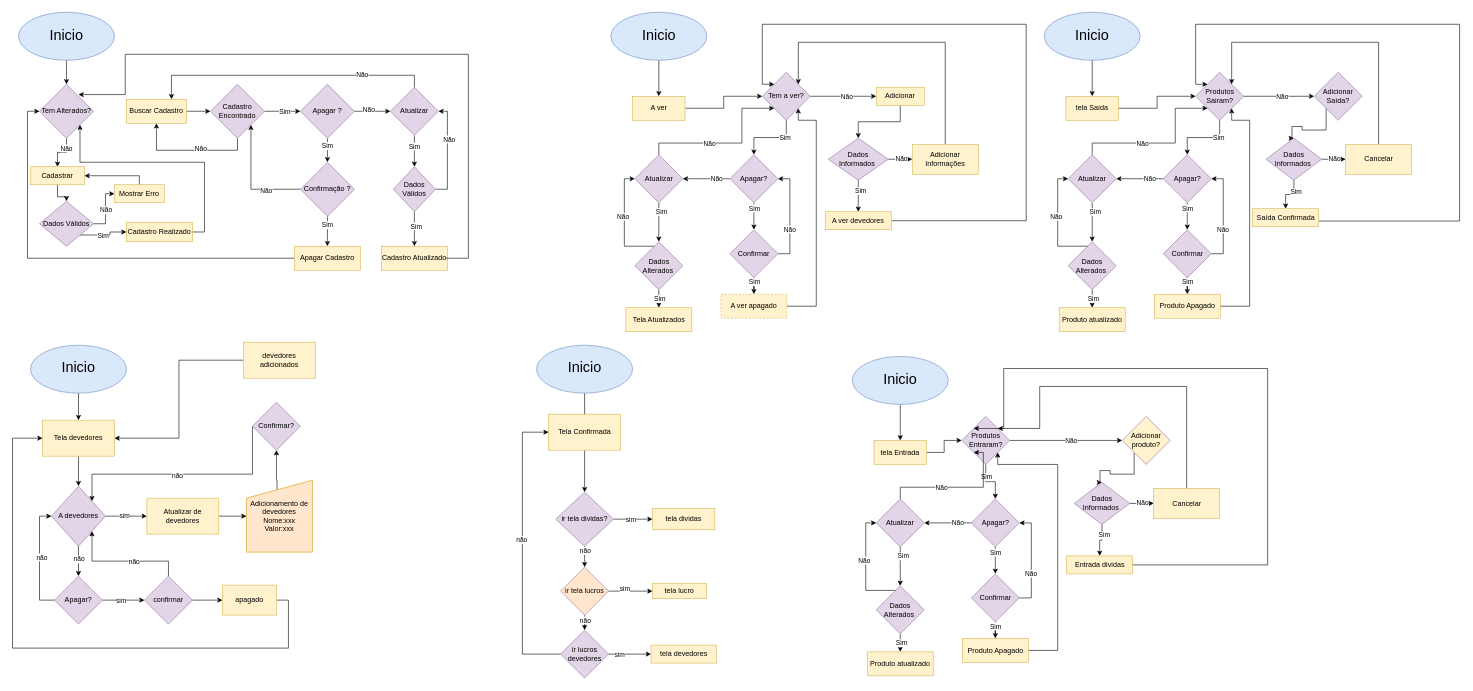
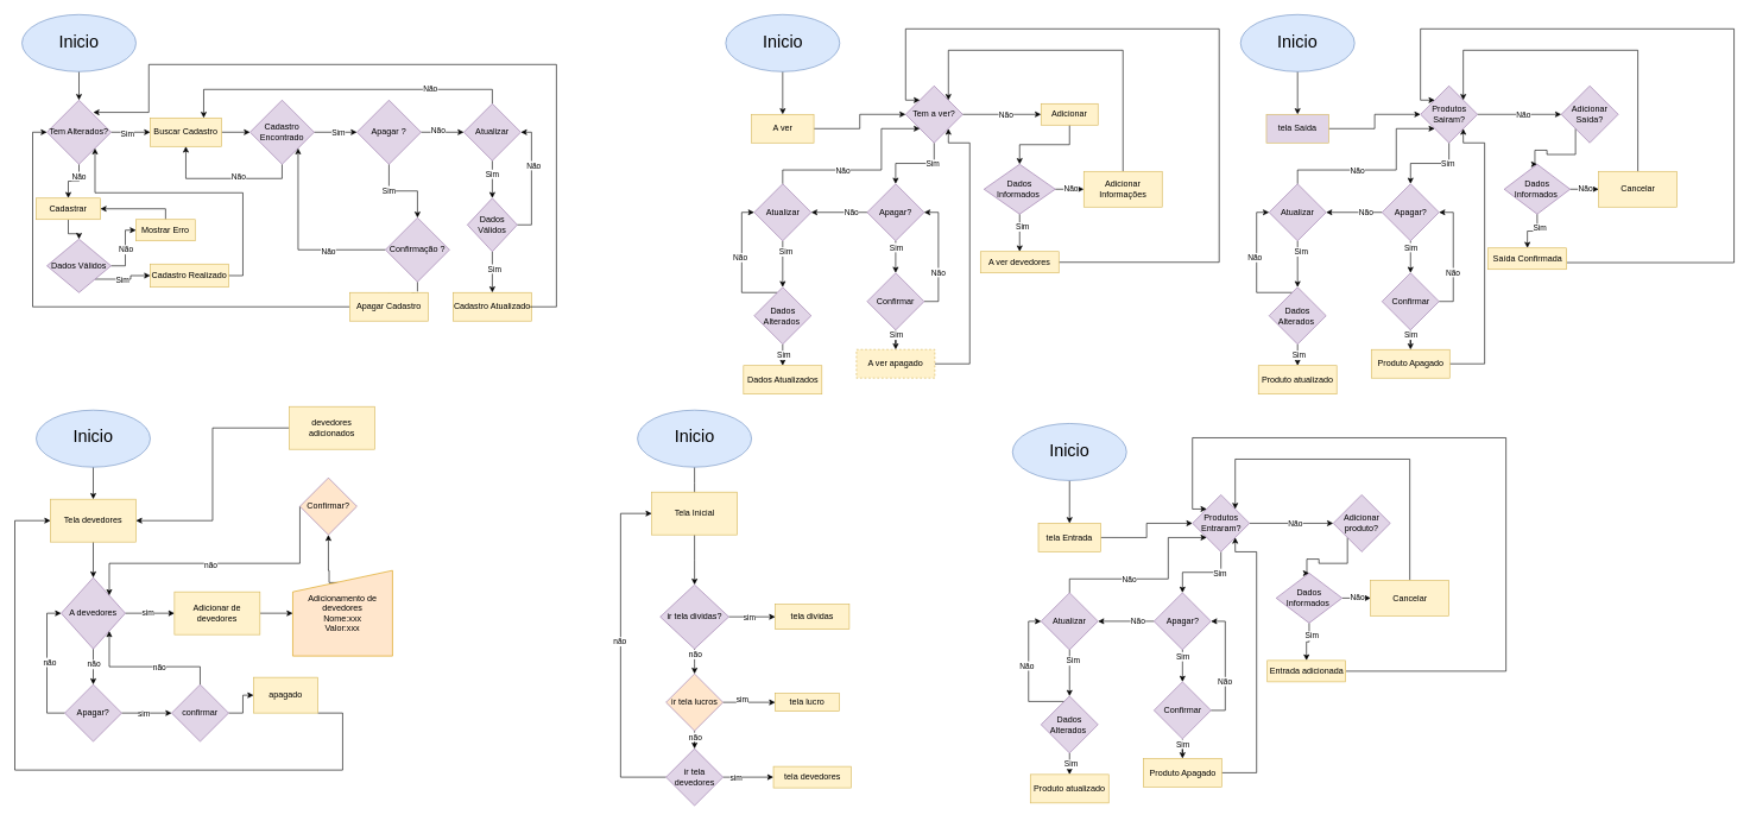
- <mxCell id="226" value="tela Saída" style="rounded=0;whiteSpace=wrap;html=1;fillColor=#fff2cc;strokeColor=#d6b656;" vertex="1" parent="1"><mxGeometry x="1776.25" y="160" width="87.5" height="40" as="geometry" /></mxCell>
+ <mxCell id="226" value="tela Saída" style="rounded=0;whiteSpace=wrap;html=1;fillColor=#e1d5e7;strokeColor=#d6b656;" vertex="1" parent="1"><mxGeometry x="1776.25" y="160" width="87.5" height="40" as="geometry" /></mxCell>
+ <mxCell id="4" style="edgeStyle=orthogonalEdgeStyle;rounded=0;orthogonalLoop=1;jettySize=auto;html=1;entryX=0;entryY=0.5;entryDx=0;entryDy=0;" parent="1" source="8" target="10" edge="1"><mxGeometry relative="1" as="geometry" /></mxCell>
+ <mxCell id="5" value="Sim" style="edgeLabel;html=1;align=center;verticalAlign=middle;resizable=0;points=[];" parent="4" vertex="1" connectable="0"><mxGeometry x="-0.2" y="-2" relative="1" as="geometry"><mxPoint as="offset" /></mxGeometry></mxCell>
- <mxCell id="25" value="Confirmação ?" style="rhombus;whiteSpace=wrap;html=1;fillColor=#e1d5e7;strokeColor=#9673a6;" parent="1" vertex="1"><mxGeometry x="500" y="270" width="90" height="90" as="geometry" /></mxCell>
+ <mxCell id="25" value="Confirmação ?" style="rhombus;whiteSpace=wrap;html=1;fillColor=#e1d5e7;strokeColor=#9673a6;" parent="1" vertex="1"><mxGeometry x="540" y="305" width="90" height="90" as="geometry" /></mxCell>
- <mxCell id="84" value="Tela Atualizados" style="rounded=0;whiteSpace=wrap;html=1;fillColor=#fff2cc;strokeColor=#d6b656;" parent="1" vertex="1"><mxGeometry x="1042.5" y="512.5" width="110" height="40" as="geometry" /></mxCell>
+ <mxCell id="84" value="Dados Atualizados" style="rounded=0;whiteSpace=wrap;html=1;fillColor=#fff2cc;strokeColor=#d6b656;" parent="1" vertex="1"><mxGeometry x="1042.5" y="512.5" width="110" height="40" as="geometry" /></mxCell>
- <mxCell id="123" value="Confirmar?" style="rhombus;whiteSpace=wrap;html=1;fillColor=#e1d5e7;strokeColor=#9673a6;" parent="1" vertex="1"><mxGeometry x="420" y="670" width="80" height="80" as="geometry" /></mxCell>
+ <mxCell id="123" value="Confirmar?" style="rhombus;whiteSpace=wrap;html=1;fillColor=#ffe6cc;strokeColor=#9673a6;" parent="1" vertex="1"><mxGeometry x="420" y="670" width="80" height="80" as="geometry" /></mxCell>
- <mxCell id="147" value="Tela Confirmada" style="rounded=0;whiteSpace=wrap;html=1;fillColor=#fff2cc;strokeColor=#d6b656;" vertex="1" parent="1"><mxGeometry x="913.76" y="690" width="120" height="60" as="geometry" /></mxCell>
+ <mxCell id="147" value="Tela Inicial" style="rounded=0;whiteSpace=wrap;html=1;fillColor=#fff2cc;strokeColor=#d6b656;" vertex="1" parent="1"><mxGeometry x="913.76" y="690" width="120" height="60" as="geometry" /></mxCell>
- <mxCell id="155" value="Produtos Entraram?" style="rhombus;whiteSpace=wrap;html=1;fillColor=#e1d5e7;strokeColor=#9673a6;" vertex="1" parent="1"><mxGeometry x="1602.5" y="693.75" width="80" height="80" as="geometry" /></mxCell>
+ <mxCell id="155" value="Produtos Entraram?" style="rhombus;whiteSpace=wrap;html=1;fillColor=#e1d5e7;strokeColor=#9673a6;" vertex="1" parent="1"><mxGeometry x="1672.5" y="693.75" width="80" height="80" as="geometry" /></mxCell>
- <mxCell id="190" value="Adicionar produto?" style="rhombus;whiteSpace=wrap;html=1;fillColor=#fff2cc;strokeColor=#9673a6;" vertex="1" parent="1"><mxGeometry x="1870" y="693.75" width="80" height="80" as="geometry" /></mxCell>
+ <mxCell id="190" value="Adicionar produto?" style="rhombus;whiteSpace=wrap;html=1;fillColor=#e1d5e7;strokeColor=#9673a6;" vertex="1" parent="1"><mxGeometry x="1870" y="693.75" width="80" height="80" as="geometry" /></mxCell>
- <mxCell id="112" value="Atualizar de devedores" style="rounded=0;whiteSpace=wrap;html=1;fillColor=#fff2cc;strokeColor=#d6b656;" parent="1" vertex="1"><mxGeometry x="244" y="830" width="120" height="60" as="geometry" /></mxCell>
+ <mxCell id="112" value="Adicionar de devedores" style="rounded=0;whiteSpace=wrap;html=1;fillColor=#fff2cc;strokeColor=#d6b656;" parent="1" vertex="1"><mxGeometry x="244" y="830" width="120" height="60" as="geometry" /></mxCell>
- <mxCell id="120" value="Adicionamento de devedores&lt;div&gt;Nome:xxx&lt;/div&gt;&lt;div&gt;Valor:xxx&lt;/div&gt;" style="shape=manualInput;whiteSpace=wrap;html=1;fillColor=#ffe6cc;strokeColor=#d79b00;" parent="1" vertex="1"><mxGeometry x="410" y="800" width="110" height="120" as="geometry" /></mxCell>
+ <mxCell id="120" value="Adicionamento de devedores&lt;div&gt;Nome:xxx&lt;/div&gt;&lt;div&gt;Valor:xxx&lt;/div&gt;" style="shape=manualInput;whiteSpace=wrap;html=1;fillColor=#ffe6cc;strokeColor=#d79b00;" parent="1" vertex="1"><mxGeometry x="410" y="800" width="140" height="120" as="geometry" /></mxCell>
- <mxCell id="185" value="Entrada dividas" style="rounded=0;whiteSpace=wrap;html=1;fillColor=#fff2cc;strokeColor=#d6b656;" vertex="1" parent="1"><mxGeometry x="1777.5" y="926.25" width="110" height="30" as="geometry" /></mxCell>
+ <mxCell id="185" value="Entrada adicionada" style="rounded=0;whiteSpace=wrap;html=1;fillColor=#fff2cc;strokeColor=#d6b656;" vertex="1" parent="1"><mxGeometry x="1777.5" y="926.25" width="110" height="30" as="geometry" /></mxCell>
- <mxCell id="118" value="apagado" style="rounded=0;whiteSpace=wrap;html=1;fillColor=#fff2cc;strokeColor=#d6b656;" parent="1" vertex="1"><mxGeometry x="370" y="975" width="90" height="50" as="geometry" /></mxCell>
+ <mxCell id="118" value="apagado" style="rounded=0;whiteSpace=wrap;html=1;fillColor=#fff2cc;strokeColor=#d6b656;" parent="1" vertex="1"><mxGeometry x="355" y="950" width="90" height="50" as="geometry" /></mxCell>
- <mxCell id="138" value="ir lucros devedores" style="rhombus;whiteSpace=wrap;html=1;fillColor=#e1d5e7;strokeColor=#9673a6;" parent="1" vertex="1"><mxGeometry x="933.75" y="1050" width="80" height="80" as="geometry" /></mxCell>
+ <mxCell id="138" value="ir tela devedores" style="rhombus;whiteSpace=wrap;html=1;fillColor=#e1d5e7;strokeColor=#9673a6;" parent="1" vertex="1"><mxGeometry x="933.75" y="1050" width="80" height="80" as="geometry" /></mxCell>
